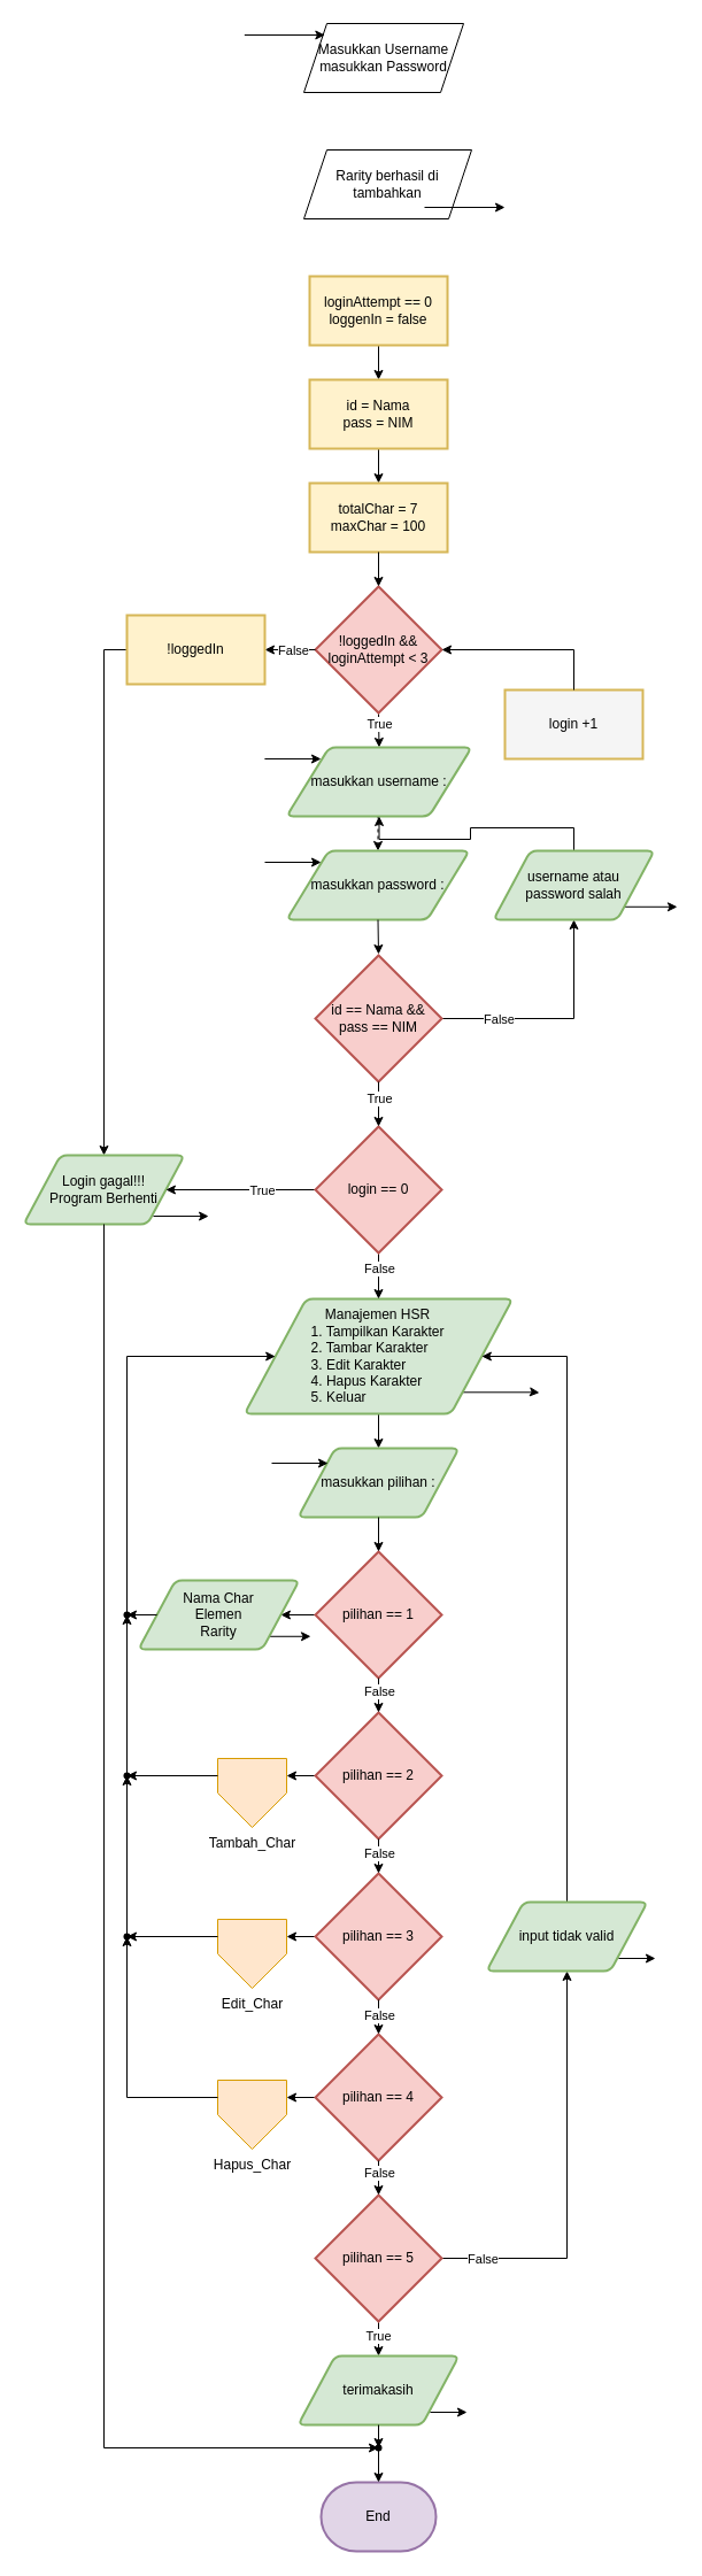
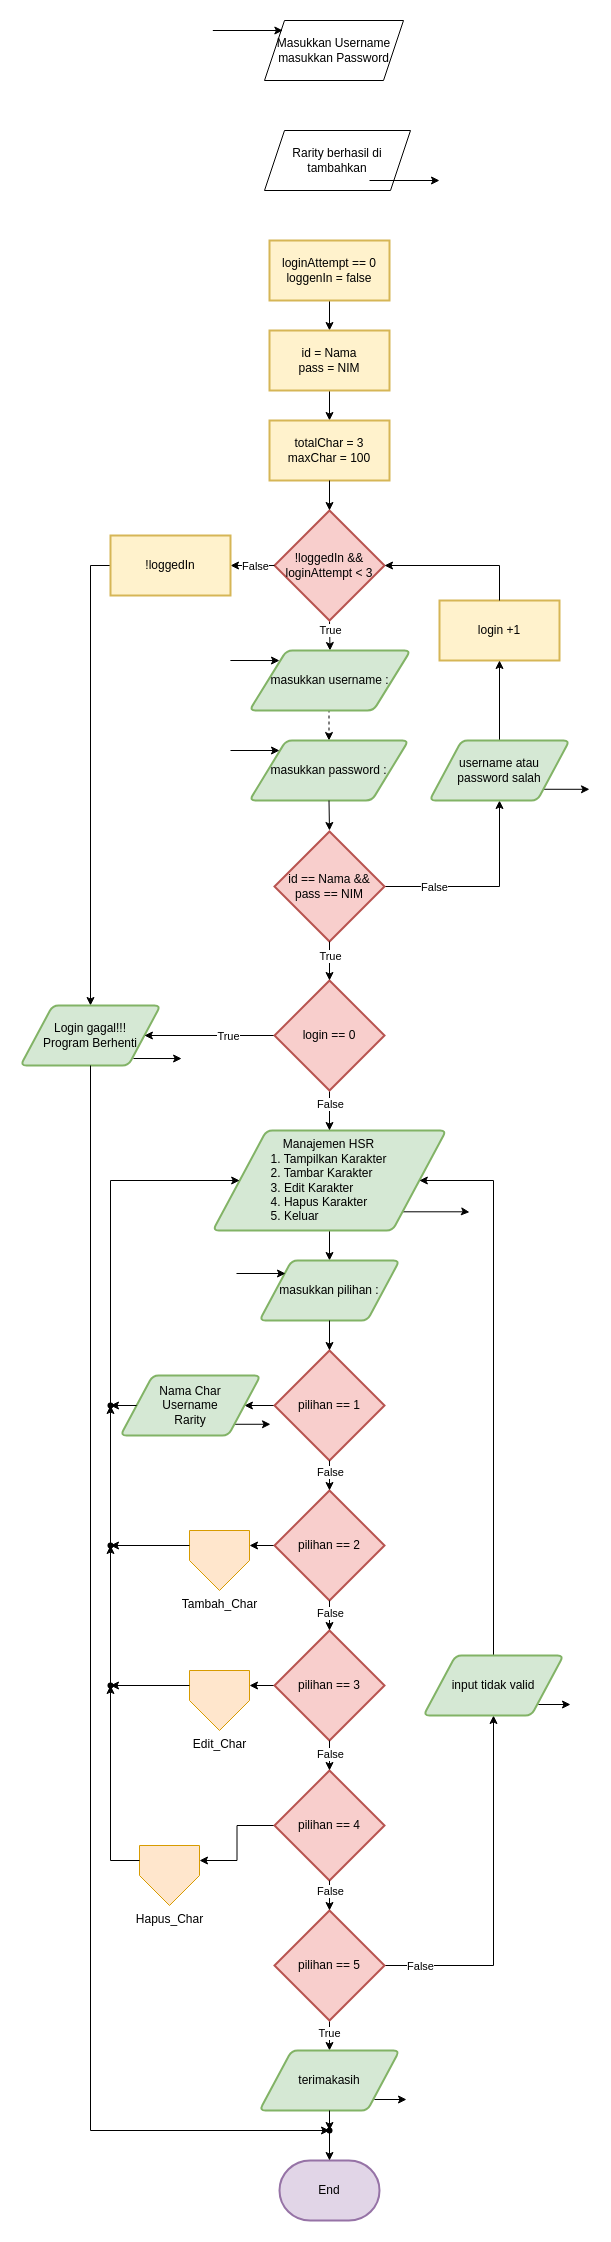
- <mxCell id="82" value="totalChar = 7&lt;div&gt;maxChar = 100&lt;/div&gt;" style="rounded=1;whiteSpace=wrap;html=1;absoluteArcSize=1;arcSize=0;strokeWidth=2;fillColor=#fff2cc;strokeColor=#d6b656;" parent="1" vertex="1"><mxGeometry x="269.01" y="420" width="120" height="60" as="geometry" /></mxCell>
+ <mxCell id="82" value="totalChar = 3&lt;div&gt;maxChar = 100&lt;/div&gt;" style="rounded=1;whiteSpace=wrap;html=1;absoluteArcSize=1;arcSize=0;strokeWidth=2;fillColor=#fff2cc;strokeColor=#d6b656;" parent="1" vertex="1"><mxGeometry x="269.01" y="420" width="120" height="60" as="geometry" /></mxCell>
- <mxCell id="19" value="login +1" style="rounded=1;whiteSpace=wrap;html=1;absoluteArcSize=1;arcSize=0;strokeWidth=2;fillColor=#f5f5f5;strokeColor=#d6b656;" parent="1" vertex="1"><mxGeometry x="439" y="600" width="120" height="60" as="geometry" /></mxCell>
+ <mxCell id="19" value="login +1" style="rounded=1;whiteSpace=wrap;html=1;absoluteArcSize=1;arcSize=0;strokeWidth=2;fillColor=#fff2cc;strokeColor=#d6b656;" parent="1" vertex="1"><mxGeometry x="439" y="600" width="120" height="60" as="geometry" /></mxCell>
- <mxCell id="20" style="edgeStyle=orthogonalEdgeStyle;rounded=0;orthogonalLoop=1;jettySize=auto;html=1;exitX=0.5;exitY=0;exitDx=0;exitDy=0;" parent="1" source="22" target="12" edge="1"><mxGeometry relative="1" as="geometry" /></mxCell>
+ <mxCell id="20" style="edgeStyle=orthogonalEdgeStyle;rounded=0;orthogonalLoop=1;jettySize=auto;html=1;exitX=0.5;exitY=0;exitDx=0;exitDy=0;entryX=0.5;entryY=1;entryDx=0;entryDy=0;" parent="1" source="22" target="19" edge="1"><mxGeometry relative="1" as="geometry" /></mxCell>
- <mxCell id="89" value="Nama Char&lt;div&gt;Elemen&lt;/div&gt;&lt;div&gt;Rarity&lt;/div&gt;" style="shape=parallelogram;html=1;strokeWidth=2;perimeter=parallelogramPerimeter;whiteSpace=wrap;rounded=1;arcSize=12;size=0.23;fillColor=#d5e8d4;strokeColor=#82b366;" parent="1" vertex="1"><mxGeometry x="120" y="1375" width="140" height="60" as="geometry" /></mxCell>
+ <mxCell id="89" value="Nama Char&lt;div&gt;Username&lt;/div&gt;&lt;div&gt;Rarity&lt;/div&gt;" style="shape=parallelogram;html=1;strokeWidth=2;perimeter=parallelogramPerimeter;whiteSpace=wrap;rounded=1;arcSize=12;size=0.23;fillColor=#d5e8d4;strokeColor=#82b366;" parent="1" vertex="1"><mxGeometry x="120" y="1375" width="140" height="60" as="geometry" /></mxCell>
- <mxCell id="57" value="Hapus_Char" style="verticalLabelPosition=bottom;verticalAlign=top;html=1;shape=offPageConnector;rounded=0;size=0.5;fillColor=#ffe6cc;strokeColor=#d79b00;direction=east;" parent="1" vertex="1"><mxGeometry x="189" y="1810" width="60" height="60" as="geometry" /></mxCell>
+ <mxCell id="57" value="Hapus_Char" style="verticalLabelPosition=bottom;verticalAlign=top;html=1;shape=offPageConnector;rounded=0;size=0.5;fillColor=#ffe6cc;strokeColor=#d79b00;direction=east;" parent="1" vertex="1"><mxGeometry x="139" y="1845" width="60" height="60" as="geometry" /></mxCell>
